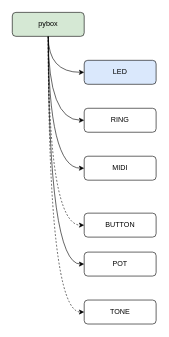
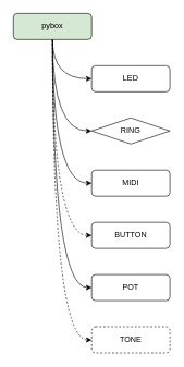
- <mxCell id="10" value="LED" style="rounded=1;whiteSpace=wrap;html=1;fillColor=#dae8fc;" vertex="1" parent="1"><mxGeometry x="140" y="100" width="120" height="40" as="geometry" /></mxCell>
+ <mxCell id="10" value="LED" style="rounded=1;whiteSpace=wrap;html=1;" vertex="1" parent="1"><mxGeometry x="140" y="100" width="120" height="40" as="geometry" /></mxCell>
- <mxCell id="11" value="RING" style="rounded=1;whiteSpace=wrap;html=1;" vertex="1" parent="1"><mxGeometry x="140" y="180" width="120" height="40" as="geometry" /></mxCell>
+ <mxCell id="11" value="RING" style="rhombus;whiteSpace=wrap;html=1;" vertex="1" parent="1"><mxGeometry x="140" y="180" width="120" height="40" as="geometry" /></mxCell>
- <mxCell id="13" value="BUTTON" style="rounded=1;whiteSpace=wrap;html=1;" vertex="1" parent="1"><mxGeometry x="140" y="355" width="120" height="40" as="geometry" /></mxCell>
+ <mxCell id="13" value="BUTTON" style="rounded=1;whiteSpace=wrap;html=1;" vertex="1" parent="1"><mxGeometry x="140" y="340" width="120" height="40" as="geometry" /></mxCell>
- <mxCell id="15" value="TONE" style="rounded=1;whiteSpace=wrap;html=1;" vertex="1" parent="1"><mxGeometry x="140" y="500" width="120" height="40" as="geometry" /></mxCell>
+ <mxCell id="15" value="TONE" style="rounded=1;whiteSpace=wrap;html=1;dashed=1;" vertex="1" parent="1"><mxGeometry x="140" y="500" width="120" height="40" as="geometry" /></mxCell>
